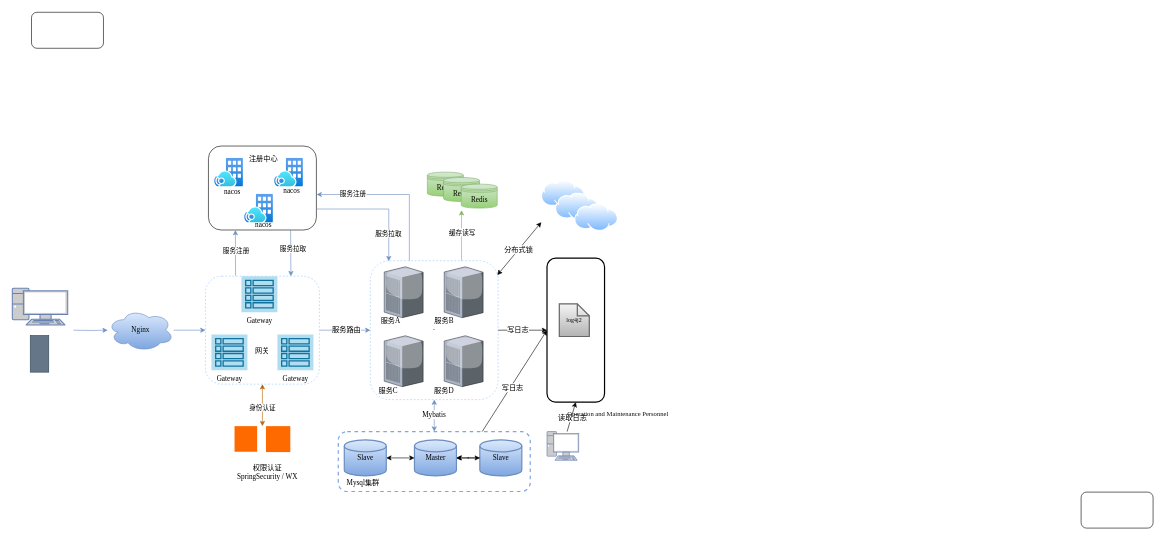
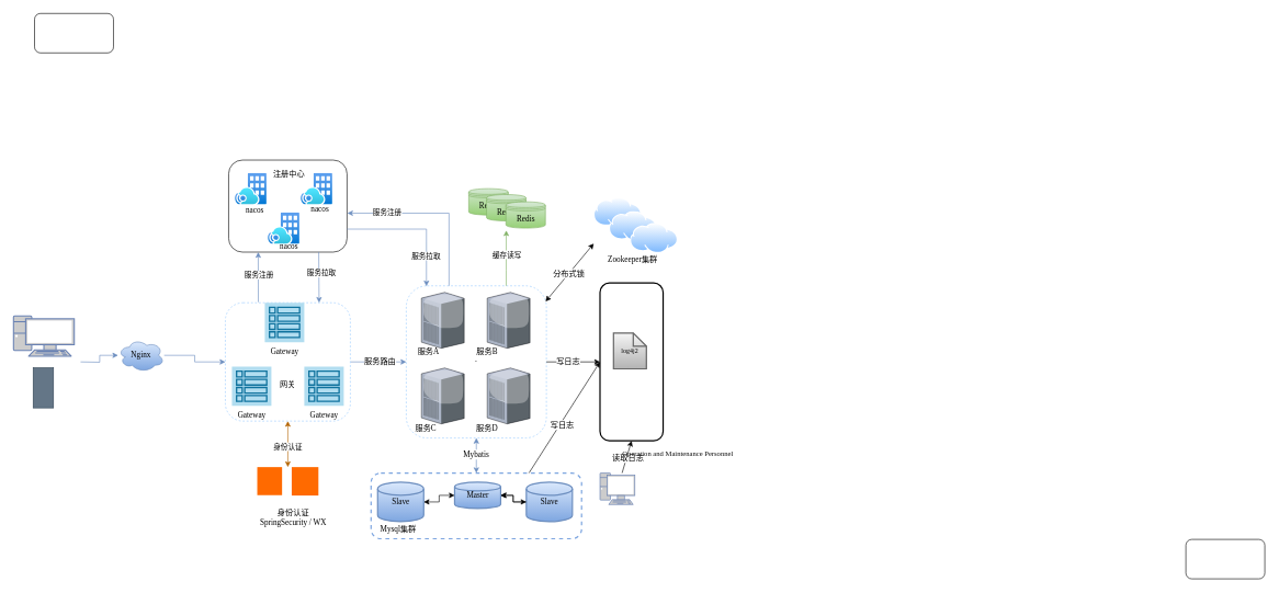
+ <mxCell id="72" value="Zookeeper集群" style="text;html=1;align=center;verticalAlign=middle;whiteSpace=wrap;rounded=0;fontFamily=Times New Roman;fontSize=12;fontColor=default;" vertex="1" parent="68"><mxGeometry x="8.31" y="84.75" width="103" height="20" as="geometry" /></mxCell>
- <mxCell id="4" value="Nginx" style="ellipse;shape=cloud;whiteSpace=wrap;html=1;fillColor=#dae8fc;strokeColor=#6c8ebf;gradientColor=#7ea6e0;fontFamily=Times New Roman;" vertex="1" parent="1"><mxGeometry x="179" y="515" width="110" height="70" as="geometry" /></mxCell>
+ <mxCell id="4" value="Nginx" style="ellipse;shape=cloud;whiteSpace=wrap;html=1;fillColor=#dae8fc;strokeColor=#6c8ebf;gradientColor=#7ea6e0;fontFamily=Times New Roman;" vertex="1" parent="1"><mxGeometry x="179" y="515" width="70" height="50" as="geometry" /></mxCell>
- <mxCell id="61" value="Master" style="strokeWidth=2;html=1;shape=mxgraph.flowchart.database;whiteSpace=wrap;fillColor=#dae8fc;gradientColor=#7ea6e0;strokeColor=#6c8ebf;fontFamily=Times New Roman;" vertex="1" parent="59"><mxGeometry x="127" y="14" width="70" height="60" as="geometry" /></mxCell>
+ <mxCell id="61" value="Master" style="strokeWidth=2;html=1;shape=mxgraph.flowchart.database;whiteSpace=wrap;fillColor=#dae8fc;gradientColor=#7ea6e0;strokeColor=#6c8ebf;fontFamily=Times New Roman;" vertex="1" parent="59"><mxGeometry x="127" y="14" width="70" height="40" as="geometry" /></mxCell>
- <mxCell id="17" value="权限认证&lt;div&gt;SpringSecurity / WX&lt;/div&gt;" style="text;html=1;align=center;verticalAlign=middle;whiteSpace=wrap;rounded=0;fontFamily=Times New Roman;" vertex="1" parent="14"><mxGeometry x="-5.57" y="60" width="121.14" height="34.5" as="geometry" /></mxCell>
+ <mxCell id="17" value="身份认证&lt;div&gt;SpringSecurity / WX&lt;/div&gt;" style="text;html=1;align=center;verticalAlign=middle;whiteSpace=wrap;rounded=0;fontFamily=Times New Roman;" vertex="1" parent="14"><mxGeometry x="-5.57" y="60" width="121.14" height="34.5" as="geometry" /></mxCell>
